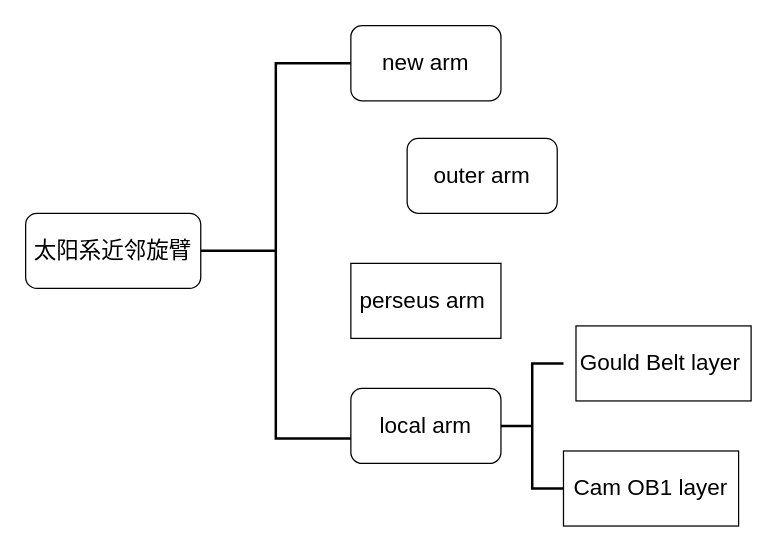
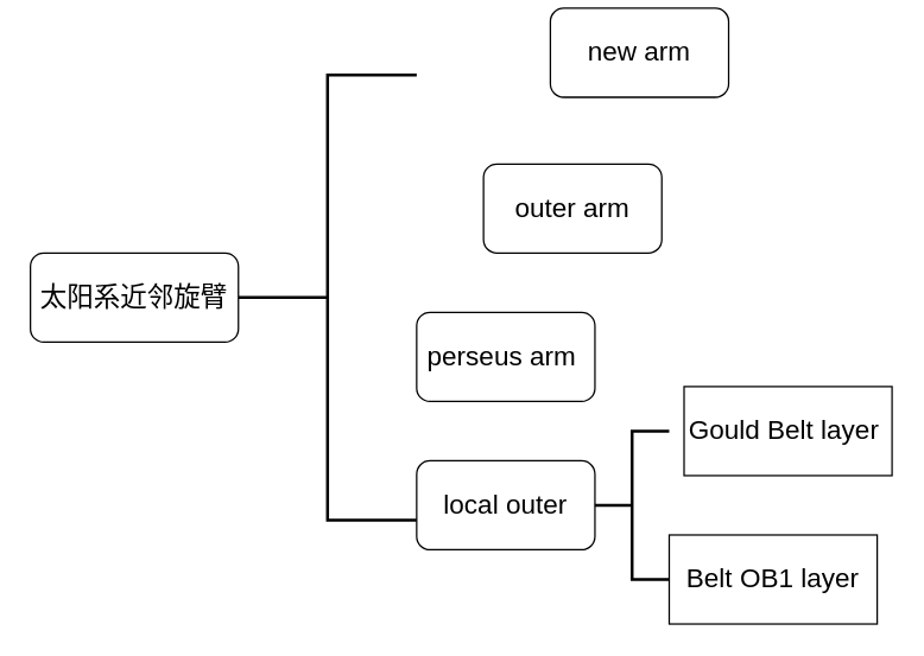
- <mxCell id="5" value="&lt;font style=&quot;font-size: 18px&quot;&gt;new arm&lt;/font&gt;" style="rounded=1;whiteSpace=wrap;html=1;" parent="1" vertex="1"><mxGeometry x="280" y="20" width="120" height="60" as="geometry" /></mxCell>
+ <mxCell id="5" value="&lt;font style=&quot;font-size: 18px&quot;&gt;new arm&lt;/font&gt;" style="rounded=1;whiteSpace=wrap;html=1;" parent="1" vertex="1"><mxGeometry x="370" y="5" width="120" height="60" as="geometry" /></mxCell>
- <mxCell id="3" value="&lt;font style=&quot;font-size: 18px&quot;&gt;perseus arm&amp;nbsp;&lt;/font&gt;" style="whiteSpace=wrap;html=1;rounded=0;" parent="1" vertex="1"><mxGeometry x="280" y="210" width="120" height="60" as="geometry" /></mxCell>
+ <mxCell id="3" value="&lt;font style=&quot;font-size: 18px&quot;&gt;perseus arm&amp;nbsp;&lt;/font&gt;" style="rounded=1;whiteSpace=wrap;html=1;" parent="1" vertex="1"><mxGeometry x="280" y="210" width="120" height="60" as="geometry" /></mxCell>
- <mxCell id="2" value="&lt;font style=&quot;font-size: 18px&quot;&gt;local arm&lt;/font&gt;" style="rounded=1;whiteSpace=wrap;html=1;" parent="1" vertex="1"><mxGeometry x="280" y="310" width="120" height="60" as="geometry" /></mxCell>
+ <mxCell id="2" value="&lt;font style=&quot;font-size: 18px&quot;&gt;local outer&lt;/font&gt;" style="rounded=1;whiteSpace=wrap;html=1;" parent="1" vertex="1"><mxGeometry x="280" y="310" width="120" height="60" as="geometry" /></mxCell>
- <mxCell id="8" value="&lt;font style=&quot;font-size: 18px&quot;&gt;Cam OB1 layer&lt;/font&gt;" style="rounded=0;whiteSpace=wrap;html=1;" vertex="1" parent="1"><mxGeometry x="450" y="360" width="140" height="60" as="geometry" /></mxCell>
+ <mxCell id="8" value="&lt;font style=&quot;font-size: 18px&quot;&gt;Belt OB1 layer&lt;/font&gt;" style="rounded=0;whiteSpace=wrap;html=1;" vertex="1" parent="1"><mxGeometry x="450" y="360" width="140" height="60" as="geometry" /></mxCell>
